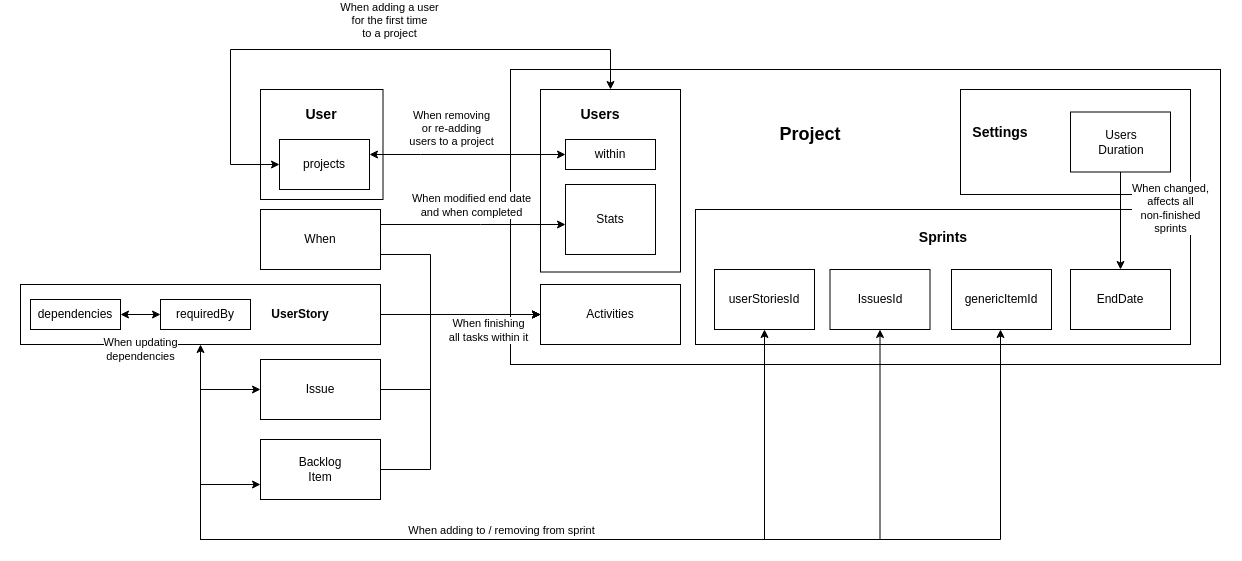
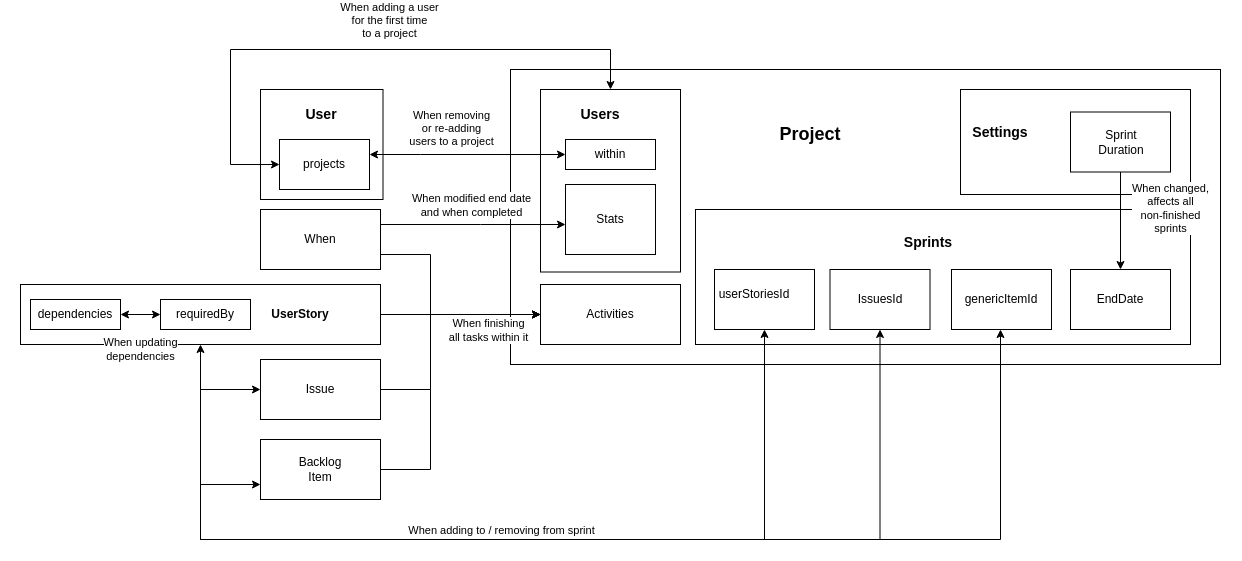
- <mxCell id="38" value="Users Duration" style="text;html=1;align=center;verticalAlign=middle;whiteSpace=wrap;rounded=0;" vertex="1" parent="1"><mxGeometry x="1091" y="97.5" width="60" height="30" as="geometry" /></mxCell>
+ <mxCell id="38" value="Sprint Duration" style="text;html=1;align=center;verticalAlign=middle;whiteSpace=wrap;rounded=0;" vertex="1" parent="1"><mxGeometry x="1091" y="97.5" width="60" height="30" as="geometry" /></mxCell>
- <mxCell id="20" value="&lt;h3&gt;Sprints&lt;/h3&gt;" style="text;html=1;align=center;verticalAlign=middle;whiteSpace=wrap;rounded=0;" vertex="1" parent="1"><mxGeometry x="912.5" y="192.5" width="60" height="30" as="geometry" /></mxCell>
+ <mxCell id="20" value="&lt;h3&gt;Sprints&lt;/h3&gt;" style="text;html=1;align=center;verticalAlign=middle;whiteSpace=wrap;rounded=0;" vertex="1" parent="1"><mxGeometry x="897.5" y="197.5" width="60" height="30" as="geometry" /></mxCell>
- <mxCell id="22" value="userStoriesId" style="text;html=1;align=center;verticalAlign=middle;whiteSpace=wrap;rounded=0;" vertex="1" parent="1"><mxGeometry x="734" y="255" width="60" height="30" as="geometry" /></mxCell>
+ <mxCell id="22" value="userStoriesId" style="text;html=1;align=center;verticalAlign=middle;whiteSpace=wrap;rounded=0;" vertex="1" parent="1"><mxGeometry x="724" y="250" width="60" height="30" as="geometry" /></mxCell>
